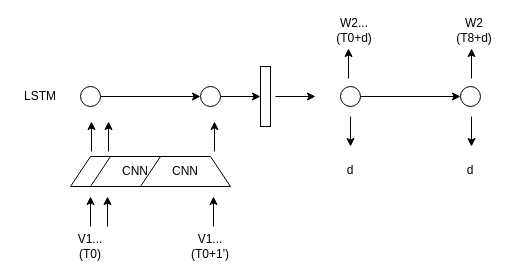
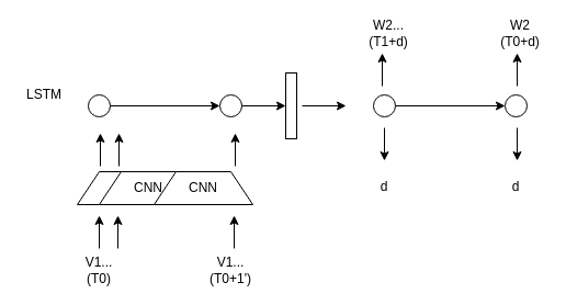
- <mxCell id="25" value="W2... (T0+d)" style="text;html=1;strokeColor=none;fillColor=none;align=center;verticalAlign=middle;whiteSpace=wrap;rounded=0;" vertex="1" parent="1"><mxGeometry x="334" y="20" width="40" height="20" as="geometry" /></mxCell>
+ <mxCell id="25" value="W2... (T1+d)" style="text;html=1;strokeColor=none;fillColor=none;align=center;verticalAlign=middle;whiteSpace=wrap;rounded=0;" vertex="1" parent="1"><mxGeometry x="334" y="20" width="40" height="20" as="geometry" /></mxCell>
- <mxCell id="26" value="W2 (T8+d)" style="text;html=1;strokeColor=none;fillColor=none;align=center;verticalAlign=middle;whiteSpace=wrap;rounded=0;" vertex="1" parent="1"><mxGeometry x="454" y="20" width="40" height="20" as="geometry" /></mxCell>
+ <mxCell id="26" value="W2 (T0+d)" style="text;html=1;strokeColor=none;fillColor=none;align=center;verticalAlign=middle;whiteSpace=wrap;rounded=0;" vertex="1" parent="1"><mxGeometry x="454" y="20" width="40" height="20" as="geometry" /></mxCell>
- <mxCell id="16" value="LSTM" style="text;html=1;strokeColor=none;fillColor=none;align=center;verticalAlign=middle;whiteSpace=wrap;rounded=0;" vertex="1" parent="1"><mxGeometry x="20" y="86" width="40" height="20" as="geometry" /></mxCell>
+ <mxCell id="16" value="LSTM" style="text;html=1;strokeColor=none;fillColor=none;align=center;verticalAlign=middle;whiteSpace=wrap;rounded=0;" vertex="1" parent="1"><mxGeometry x="20" y="76" width="40" height="20" as="geometry" /></mxCell>
